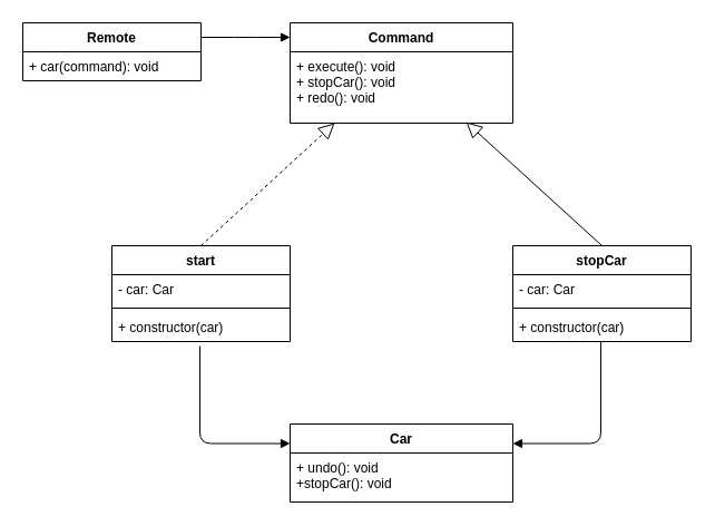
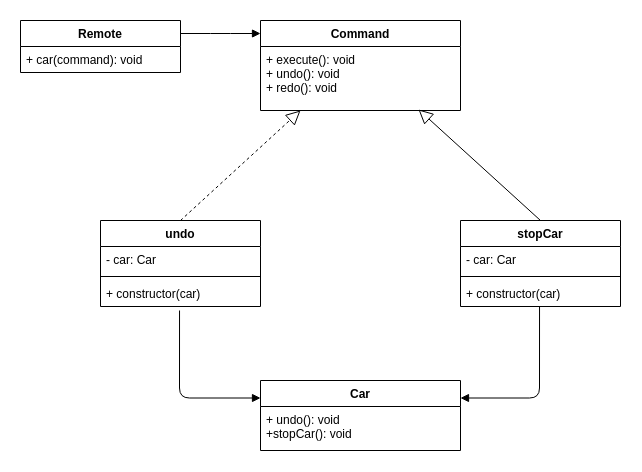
- <mxCell id="3" value="+ execute(): void&#10;+ stopCar(): void&#10;+ redo(): void" style="text;strokeColor=none;fillColor=none;align=left;verticalAlign=top;spacingLeft=4;spacingRight=4;overflow=hidden;rotatable=0;points=[[0,0.5],[1,0.5]];portConstraint=eastwest;" parent="2" vertex="1"><mxGeometry y="26" width="200" height="64" as="geometry" /></mxCell>
+ <mxCell id="3" value="+ execute(): void&#10;+ undo(): void&#10;+ redo(): void" style="text;strokeColor=none;fillColor=none;align=left;verticalAlign=top;spacingLeft=4;spacingRight=4;overflow=hidden;rotatable=0;points=[[0,0.5],[1,0.5]];portConstraint=eastwest;" parent="2" vertex="1"><mxGeometry y="26" width="200" height="64" as="geometry" /></mxCell>
- <mxCell id="7" value="start&#10;" style="swimlane;fontStyle=1;align=center;verticalAlign=top;childLayout=stackLayout;horizontal=1;startSize=26;horizontalStack=0;resizeParent=1;resizeParentMax=0;resizeLast=0;collapsible=1;marginBottom=0;" vertex="1" parent="1"><mxGeometry x="100" y="220" width="160" height="86" as="geometry" /></mxCell>
+ <mxCell id="7" value="undo&#10;" style="swimlane;fontStyle=1;align=center;verticalAlign=top;childLayout=stackLayout;horizontal=1;startSize=26;horizontalStack=0;resizeParent=1;resizeParentMax=0;resizeLast=0;collapsible=1;marginBottom=0;" vertex="1" parent="1"><mxGeometry x="100" y="220" width="160" height="86" as="geometry" /></mxCell>
